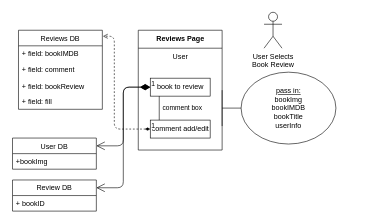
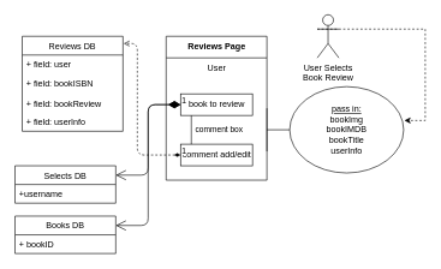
- <mxCell id="3" value="+ field: bookIMDB" style="text;strokeColor=none;fillColor=none;align=left;verticalAlign=top;spacingLeft=4;spacingRight=4;overflow=hidden;rotatable=0;points=[[0,0.5],[1,0.5]];portConstraint=eastwest;" vertex="1" parent="2"><mxGeometry y="26" width="140" height="26" as="geometry" /></mxCell>
+ <mxCell id="3" value="+ field: user" style="text;strokeColor=none;fillColor=none;align=left;verticalAlign=top;spacingLeft=4;spacingRight=4;overflow=hidden;rotatable=0;points=[[0,0.5],[1,0.5]];portConstraint=eastwest;" vertex="1" parent="2"><mxGeometry y="26" width="140" height="26" as="geometry" /></mxCell>
- <mxCell id="4" value="+ field: comment" style="text;strokeColor=none;fillColor=none;align=left;verticalAlign=top;spacingLeft=4;spacingRight=4;overflow=hidden;rotatable=0;points=[[0,0.5],[1,0.5]];portConstraint=eastwest;" vertex="1" parent="2"><mxGeometry y="52" width="140" height="28" as="geometry" /></mxCell>
+ <mxCell id="4" value="+ field: bookISBN" style="text;strokeColor=none;fillColor=none;align=left;verticalAlign=top;spacingLeft=4;spacingRight=4;overflow=hidden;rotatable=0;points=[[0,0.5],[1,0.5]];portConstraint=eastwest;" vertex="1" parent="2"><mxGeometry y="52" width="140" height="28" as="geometry" /></mxCell>
+ <mxCell id="21" style="edgeStyle=elbowEdgeStyle;rounded=0;orthogonalLoop=1;jettySize=auto;html=1;entryX=1.005;entryY=0.392;entryDx=0;entryDy=0;entryPerimeter=0;dashed=1;exitX=0;exitY=0.333;exitDx=0;exitDy=0;exitPerimeter=0;" edge="1" parent="1" source="22" target="20"><mxGeometry relative="1" as="geometry"><mxPoint x="639.5" y="229.5" as="sourcePoint" /><Array as="points"><mxPoint x="590" y="110" /></Array></mxGeometry></mxCell>
- <mxCell id="6" value="+ field: fill&#10;" style="text;strokeColor=none;fillColor=none;align=left;verticalAlign=top;spacingLeft=4;spacingRight=4;overflow=hidden;rotatable=0;points=[[0,0.5],[1,0.5]];portConstraint=eastwest;" vertex="1" parent="2"><mxGeometry y="106" width="140" height="26" as="geometry" /></mxCell>
+ <mxCell id="6" value="+ field: userInfo&#10;" style="text;strokeColor=none;fillColor=none;align=left;verticalAlign=top;spacingLeft=4;spacingRight=4;overflow=hidden;rotatable=0;points=[[0,0.5],[1,0.5]];portConstraint=eastwest;" vertex="1" parent="2"><mxGeometry y="106" width="140" height="26" as="geometry" /></mxCell>
- <mxCell id="14" value="User DB" style="swimlane;fontStyle=0;childLayout=stackLayout;horizontal=1;startSize=26;fillColor=none;horizontalStack=0;resizeParent=1;resizeParentMax=0;resizeLast=0;collapsible=1;marginBottom=0;" vertex="1" parent="1"><mxGeometry x="20" y="230" width="140" height="52" as="geometry" /></mxCell>
+ <mxCell id="14" value="Selects DB" style="swimlane;fontStyle=0;childLayout=stackLayout;horizontal=1;startSize=26;fillColor=none;horizontalStack=0;resizeParent=1;resizeParentMax=0;resizeLast=0;collapsible=1;marginBottom=0;" vertex="1" parent="1"><mxGeometry x="20" y="230" width="140" height="52" as="geometry" /></mxCell>
- <mxCell id="15" value="+bookImg" style="text;strokeColor=none;fillColor=none;align=left;verticalAlign=top;spacingLeft=4;spacingRight=4;overflow=hidden;rotatable=0;points=[[0,0.5],[1,0.5]];portConstraint=eastwest;" vertex="1" parent="14"><mxGeometry y="26" width="140" height="26" as="geometry" /></mxCell>
+ <mxCell id="15" value="+username" style="text;strokeColor=none;fillColor=none;align=left;verticalAlign=top;spacingLeft=4;spacingRight=4;overflow=hidden;rotatable=0;points=[[0,0.5],[1,0.5]];portConstraint=eastwest;" vertex="1" parent="14"><mxGeometry y="26" width="140" height="26" as="geometry" /></mxCell>
- <mxCell id="16" value="Review DB" style="swimlane;fontStyle=0;childLayout=stackLayout;horizontal=1;startSize=26;fillColor=none;horizontalStack=0;resizeParent=1;resizeParentMax=0;resizeLast=0;collapsible=1;marginBottom=0;" vertex="1" parent="1"><mxGeometry x="20" y="300" width="140" height="52" as="geometry" /></mxCell>
+ <mxCell id="16" value="Books DB" style="swimlane;fontStyle=0;childLayout=stackLayout;horizontal=1;startSize=26;fillColor=none;horizontalStack=0;resizeParent=1;resizeParentMax=0;resizeLast=0;collapsible=1;marginBottom=0;" vertex="1" parent="1"><mxGeometry x="20" y="300" width="140" height="52" as="geometry" /></mxCell>
